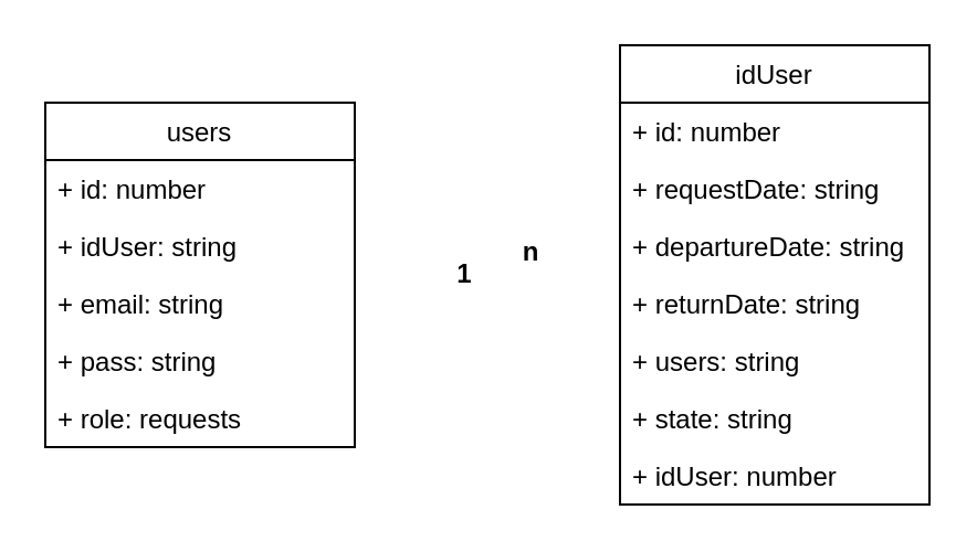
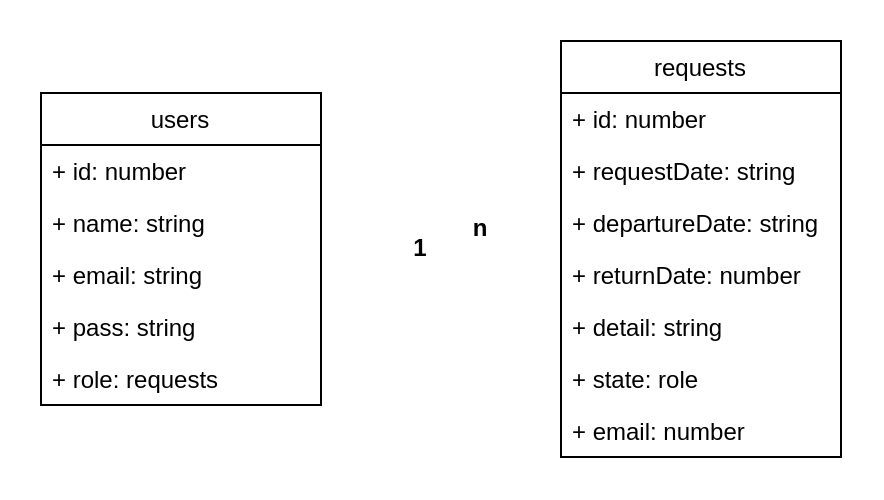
- <mxCell id="8" value="idUser" style="swimlane;fontStyle=0;childLayout=stackLayout;horizontal=1;startSize=26;fillColor=none;horizontalStack=0;resizeParent=1;resizeParentMax=0;resizeLast=0;collapsible=1;marginBottom=0;" vertex="1" parent="1"><mxGeometry x="280" y="20" width="140" height="208" as="geometry" /></mxCell>
+ <mxCell id="8" value="requests" style="swimlane;fontStyle=0;childLayout=stackLayout;horizontal=1;startSize=26;fillColor=none;horizontalStack=0;resizeParent=1;resizeParentMax=0;resizeLast=0;collapsible=1;marginBottom=0;" vertex="1" parent="1"><mxGeometry x="280" y="20" width="140" height="208" as="geometry" /></mxCell>
- <mxCell id="4" value="+ idUser: string" style="text;strokeColor=none;fillColor=none;align=left;verticalAlign=top;spacingLeft=4;spacingRight=4;overflow=hidden;rotatable=0;points=[[0,0.5],[1,0.5]];portConstraint=eastwest;" vertex="1" parent="2"><mxGeometry y="52" width="140" height="26" as="geometry" /></mxCell>
+ <mxCell id="4" value="+ name: string" style="text;strokeColor=none;fillColor=none;align=left;verticalAlign=top;spacingLeft=4;spacingRight=4;overflow=hidden;rotatable=0;points=[[0,0.5],[1,0.5]];portConstraint=eastwest;" vertex="1" parent="2"><mxGeometry y="52" width="140" height="26" as="geometry" /></mxCell>
- <mxCell id="12" value="+ returnDate: string" style="text;strokeColor=none;fillColor=none;align=left;verticalAlign=top;spacingLeft=4;spacingRight=4;overflow=hidden;rotatable=0;points=[[0,0.5],[1,0.5]];portConstraint=eastwest;" vertex="1" parent="8"><mxGeometry y="104" width="140" height="26" as="geometry" /></mxCell>
+ <mxCell id="12" value="+ returnDate: number" style="text;strokeColor=none;fillColor=none;align=left;verticalAlign=top;spacingLeft=4;spacingRight=4;overflow=hidden;rotatable=0;points=[[0,0.5],[1,0.5]];portConstraint=eastwest;" vertex="1" parent="8"><mxGeometry y="104" width="140" height="26" as="geometry" /></mxCell>
- <mxCell id="13" value="+ users: string" style="text;strokeColor=none;fillColor=none;align=left;verticalAlign=top;spacingLeft=4;spacingRight=4;overflow=hidden;rotatable=0;points=[[0,0.5],[1,0.5]];portConstraint=eastwest;" vertex="1" parent="8"><mxGeometry y="130" width="140" height="26" as="geometry" /></mxCell>
+ <mxCell id="13" value="+ detail: string" style="text;strokeColor=none;fillColor=none;align=left;verticalAlign=top;spacingLeft=4;spacingRight=4;overflow=hidden;rotatable=0;points=[[0,0.5],[1,0.5]];portConstraint=eastwest;" vertex="1" parent="8"><mxGeometry y="130" width="140" height="26" as="geometry" /></mxCell>
- <mxCell id="14" value="+ state: string" style="text;strokeColor=none;fillColor=none;align=left;verticalAlign=top;spacingLeft=4;spacingRight=4;overflow=hidden;rotatable=0;points=[[0,0.5],[1,0.5]];portConstraint=eastwest;" vertex="1" parent="8"><mxGeometry y="156" width="140" height="26" as="geometry" /></mxCell>
+ <mxCell id="14" value="+ state: role" style="text;strokeColor=none;fillColor=none;align=left;verticalAlign=top;spacingLeft=4;spacingRight=4;overflow=hidden;rotatable=0;points=[[0,0.5],[1,0.5]];portConstraint=eastwest;" vertex="1" parent="8"><mxGeometry y="156" width="140" height="26" as="geometry" /></mxCell>
- <mxCell id="15" value="+ idUser: number" style="text;strokeColor=none;fillColor=none;align=left;verticalAlign=top;spacingLeft=4;spacingRight=4;overflow=hidden;rotatable=0;points=[[0,0.5],[1,0.5]];portConstraint=eastwest;" vertex="1" parent="8"><mxGeometry y="182" width="140" height="26" as="geometry" /></mxCell>
+ <mxCell id="15" value="+ email: number" style="text;strokeColor=none;fillColor=none;align=left;verticalAlign=top;spacingLeft=4;spacingRight=4;overflow=hidden;rotatable=0;points=[[0,0.5],[1,0.5]];portConstraint=eastwest;" vertex="1" parent="8"><mxGeometry y="182" width="140" height="26" as="geometry" /></mxCell>
